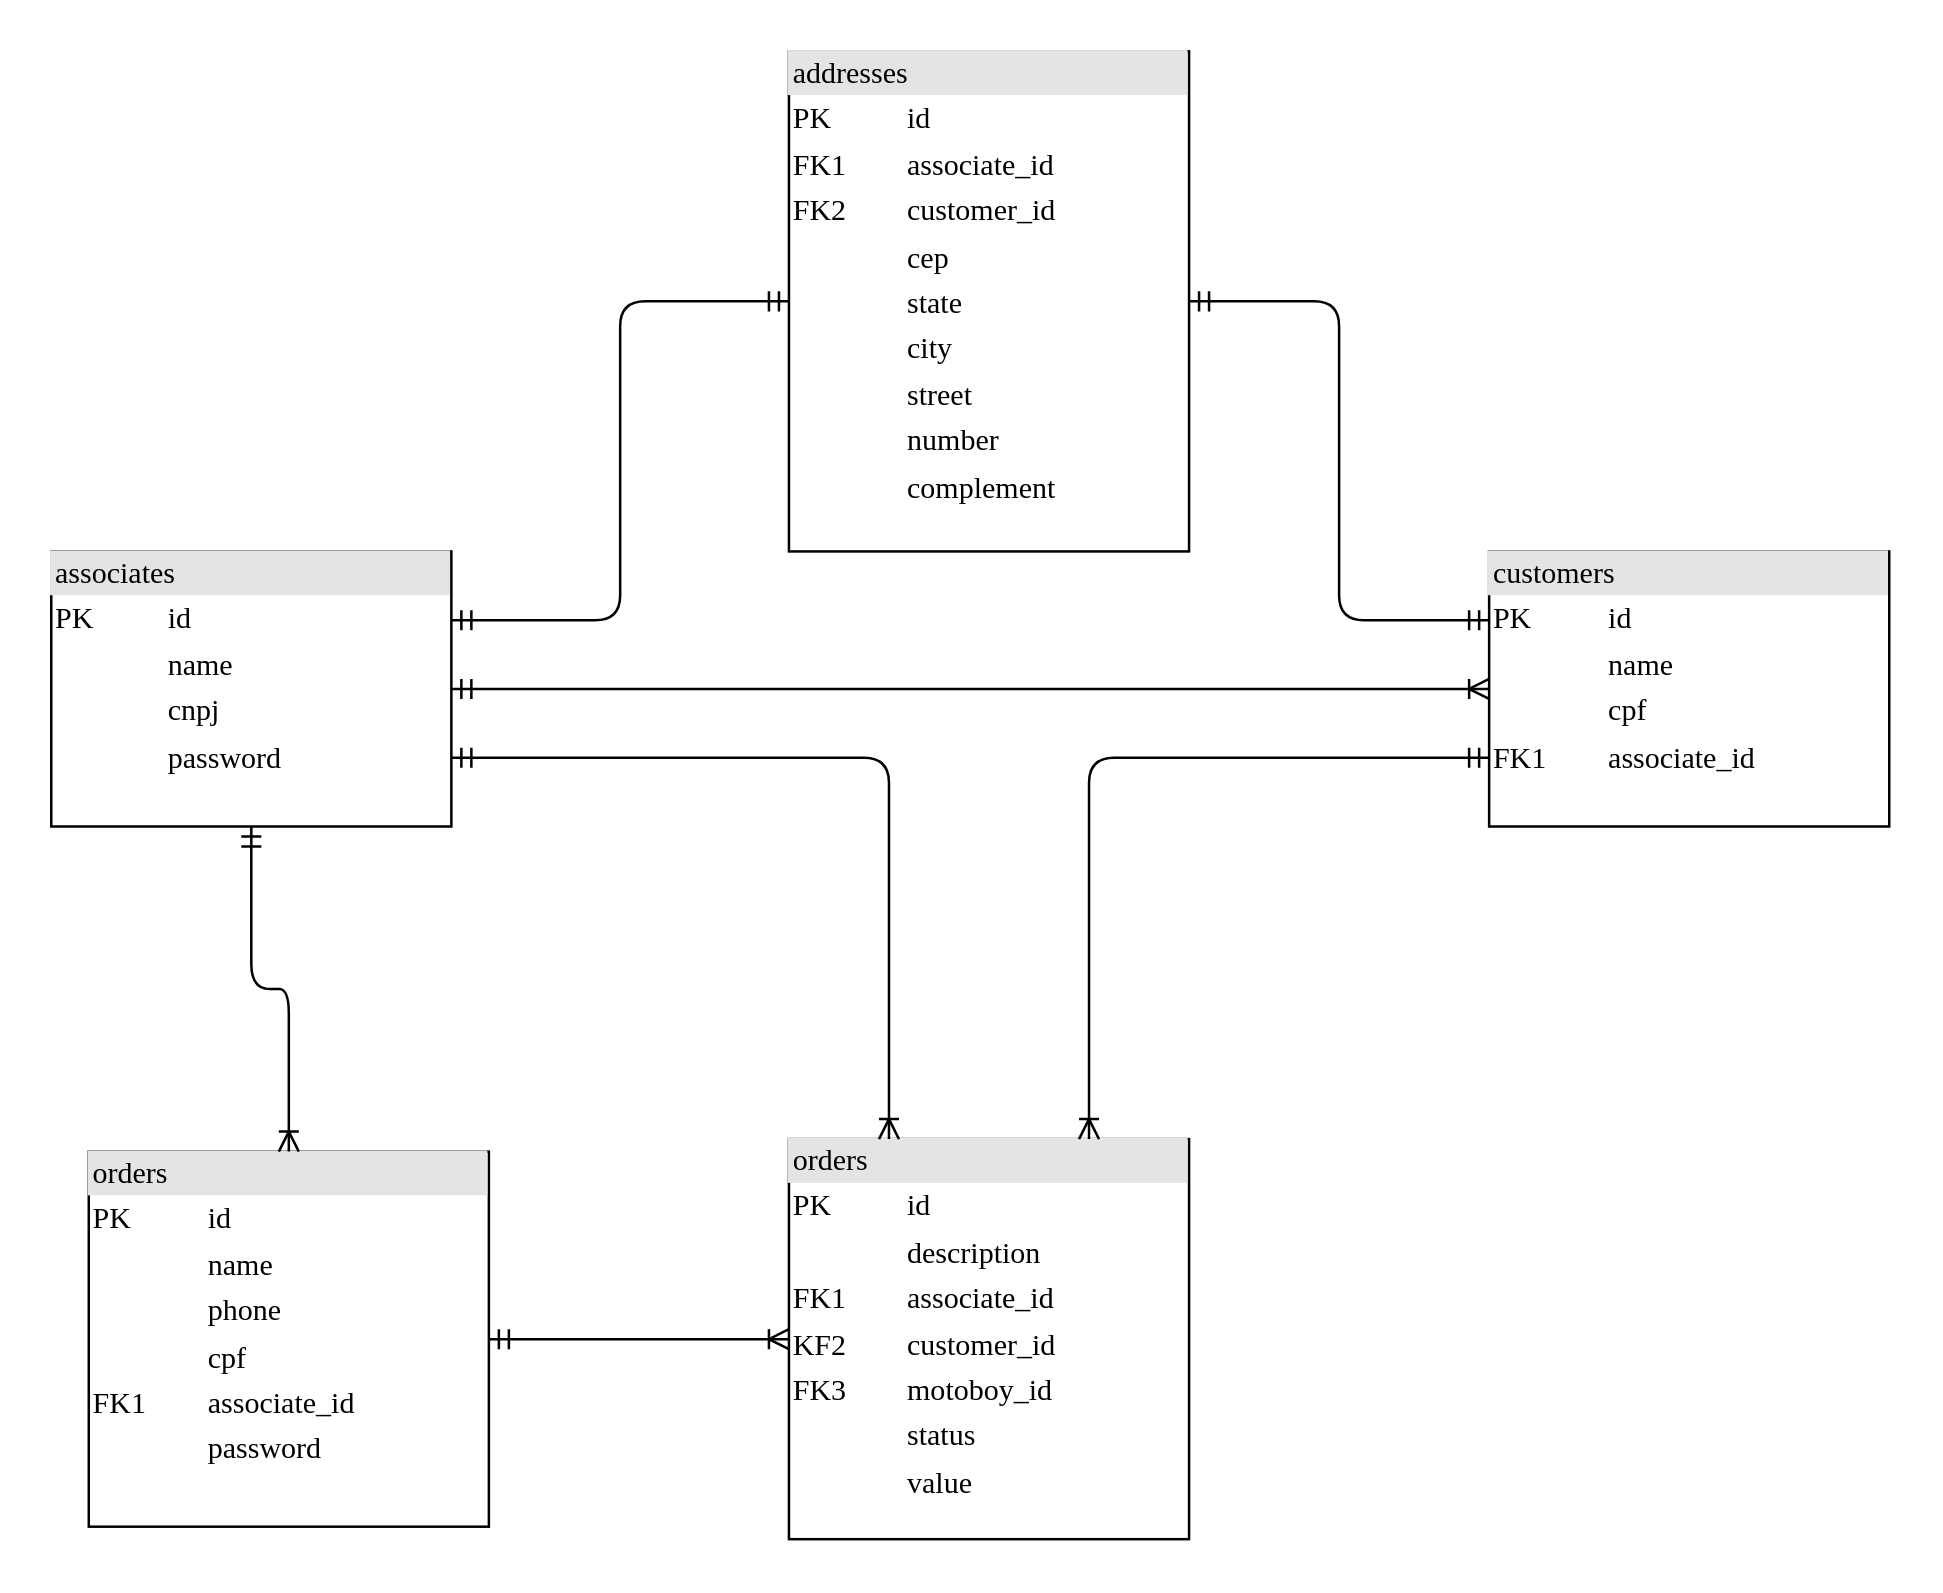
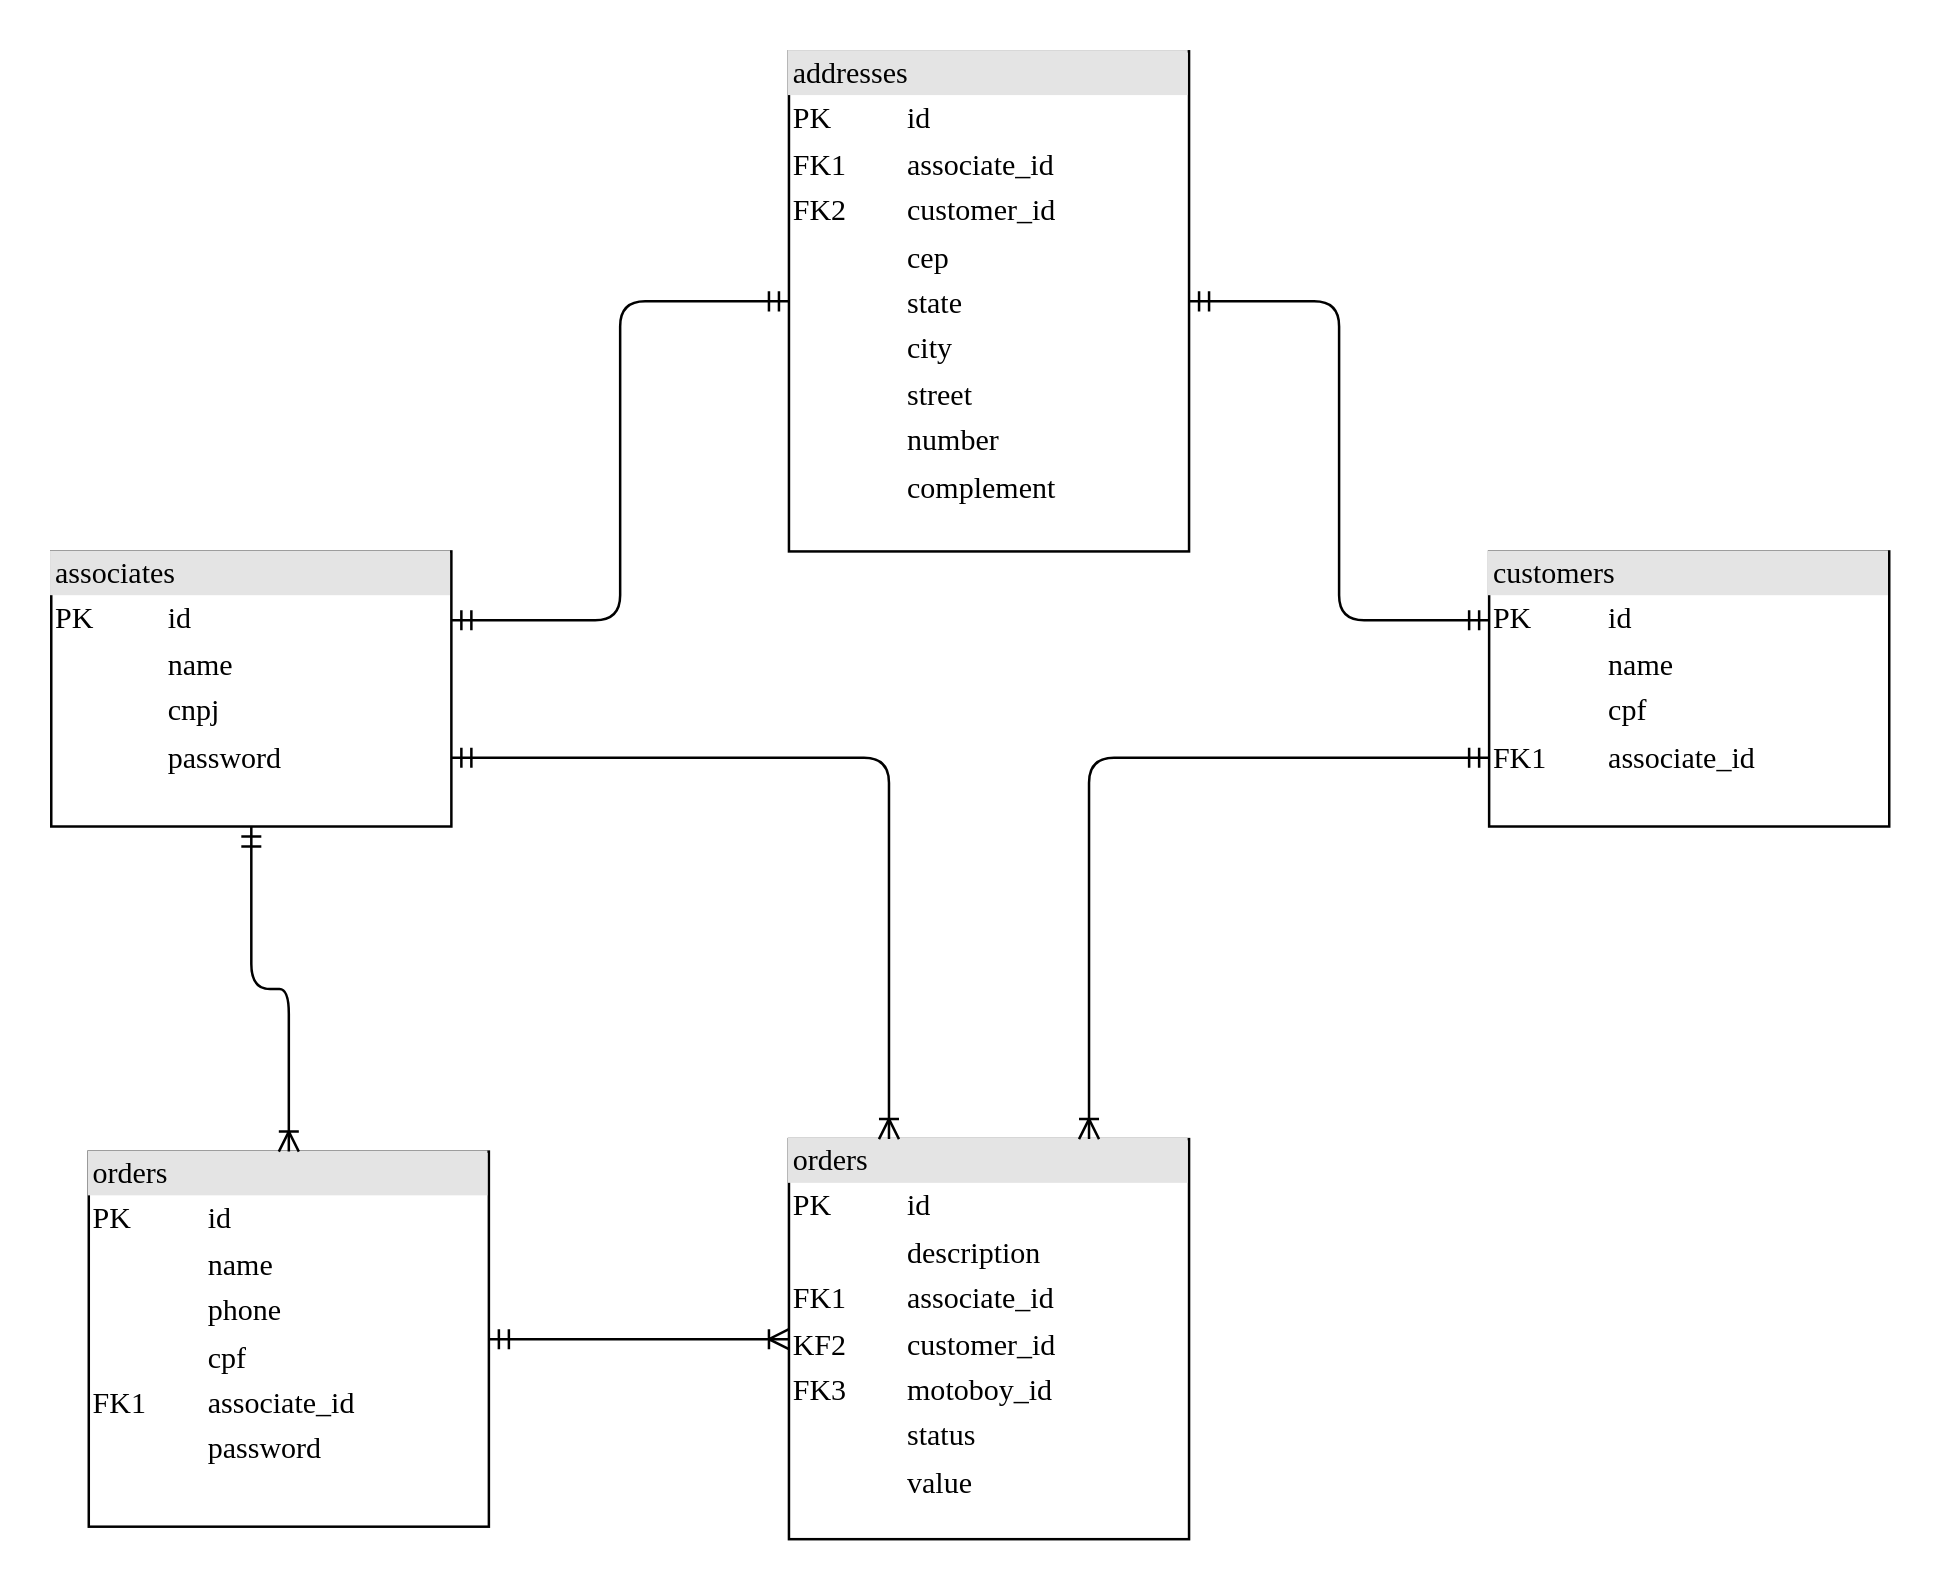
- <mxCell id="11" value="" style="edgeStyle=orthogonalEdgeStyle;html=1;endArrow=ERoneToMany;startArrow=ERmandOne;labelBackgroundColor=none;fontFamily=Verdana;fontSize=12;align=left;" edge="1" parent="1" source="4" target="10"><mxGeometry width="100" height="100" relative="1" as="geometry"><mxPoint x="655" y="475" as="sourcePoint" /><mxPoint x="855" y="665" as="targetPoint" /></mxGeometry></mxCell>
